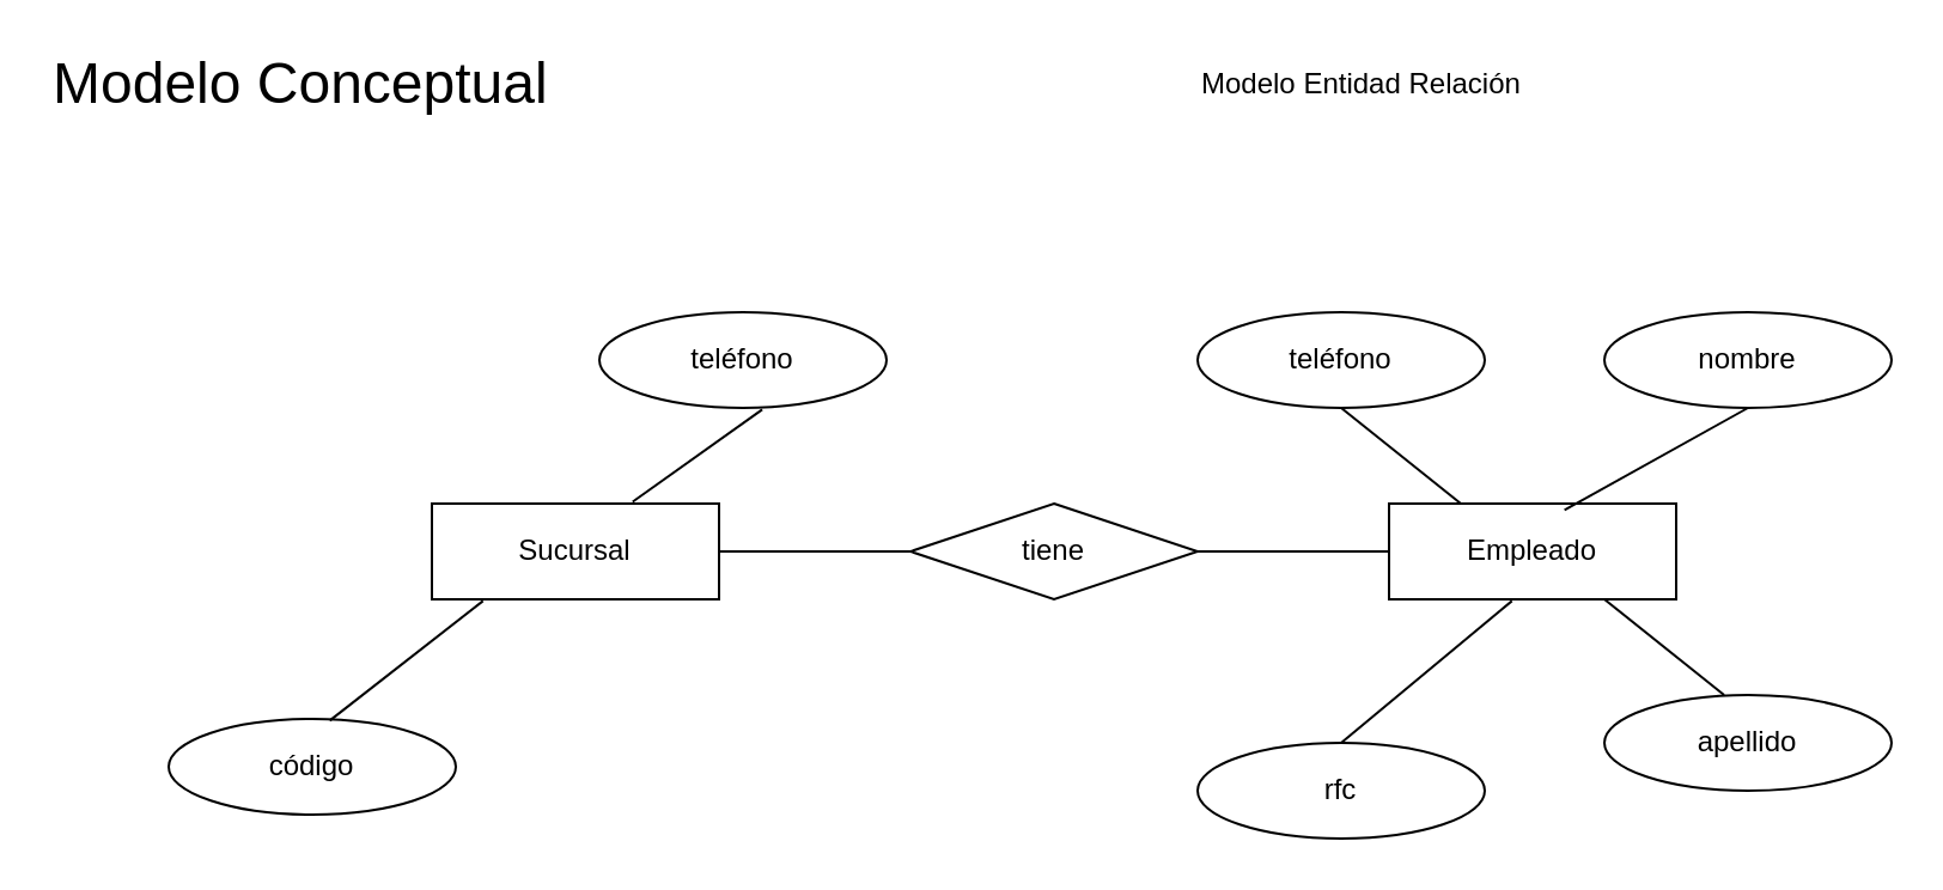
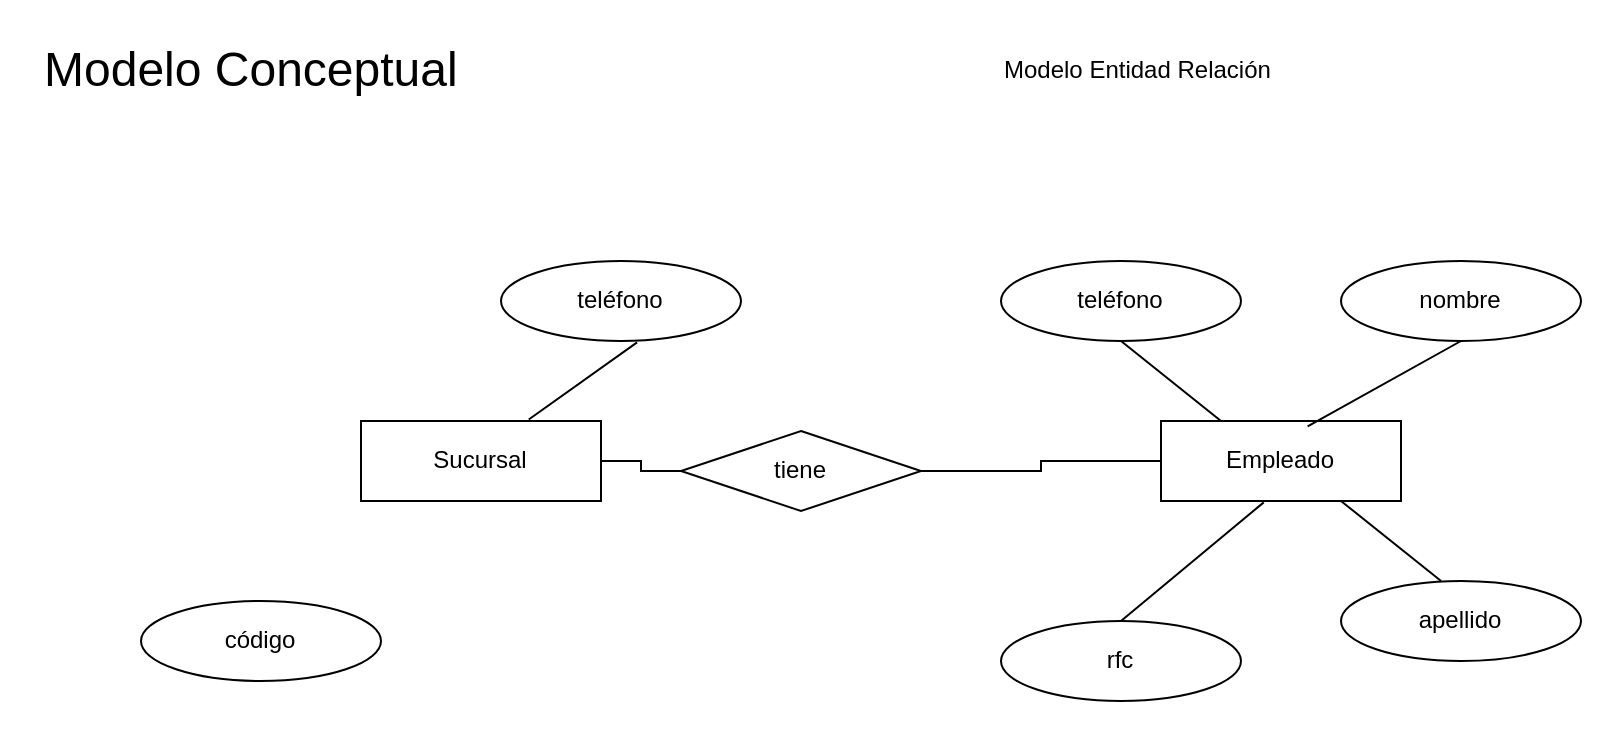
- <mxCell id="20" value="tiene" style="rhombus;whiteSpace=wrap;html=1;" vertex="1" parent="1"><mxGeometry x="380" y="210" width="120" height="40" as="geometry" /></mxCell>
+ <mxCell id="20" value="tiene" style="rhombus;whiteSpace=wrap;html=1;" vertex="1" parent="1"><mxGeometry x="340" y="215" width="120" height="40" as="geometry" /></mxCell>
- <mxCell id="7" value="" style="endArrow=none;html=1;rounded=0;exitX=0.561;exitY=0.017;exitDx=0;exitDy=0;exitPerimeter=0;entryX=0.178;entryY=1.017;entryDx=0;entryDy=0;entryPerimeter=0;" edge="1" parent="1" source="5" target="3"><mxGeometry width="50" height="50" relative="1" as="geometry"><mxPoint x="400" y="260" as="sourcePoint" /><mxPoint x="450" y="210" as="targetPoint" /></mxGeometry></mxCell>
